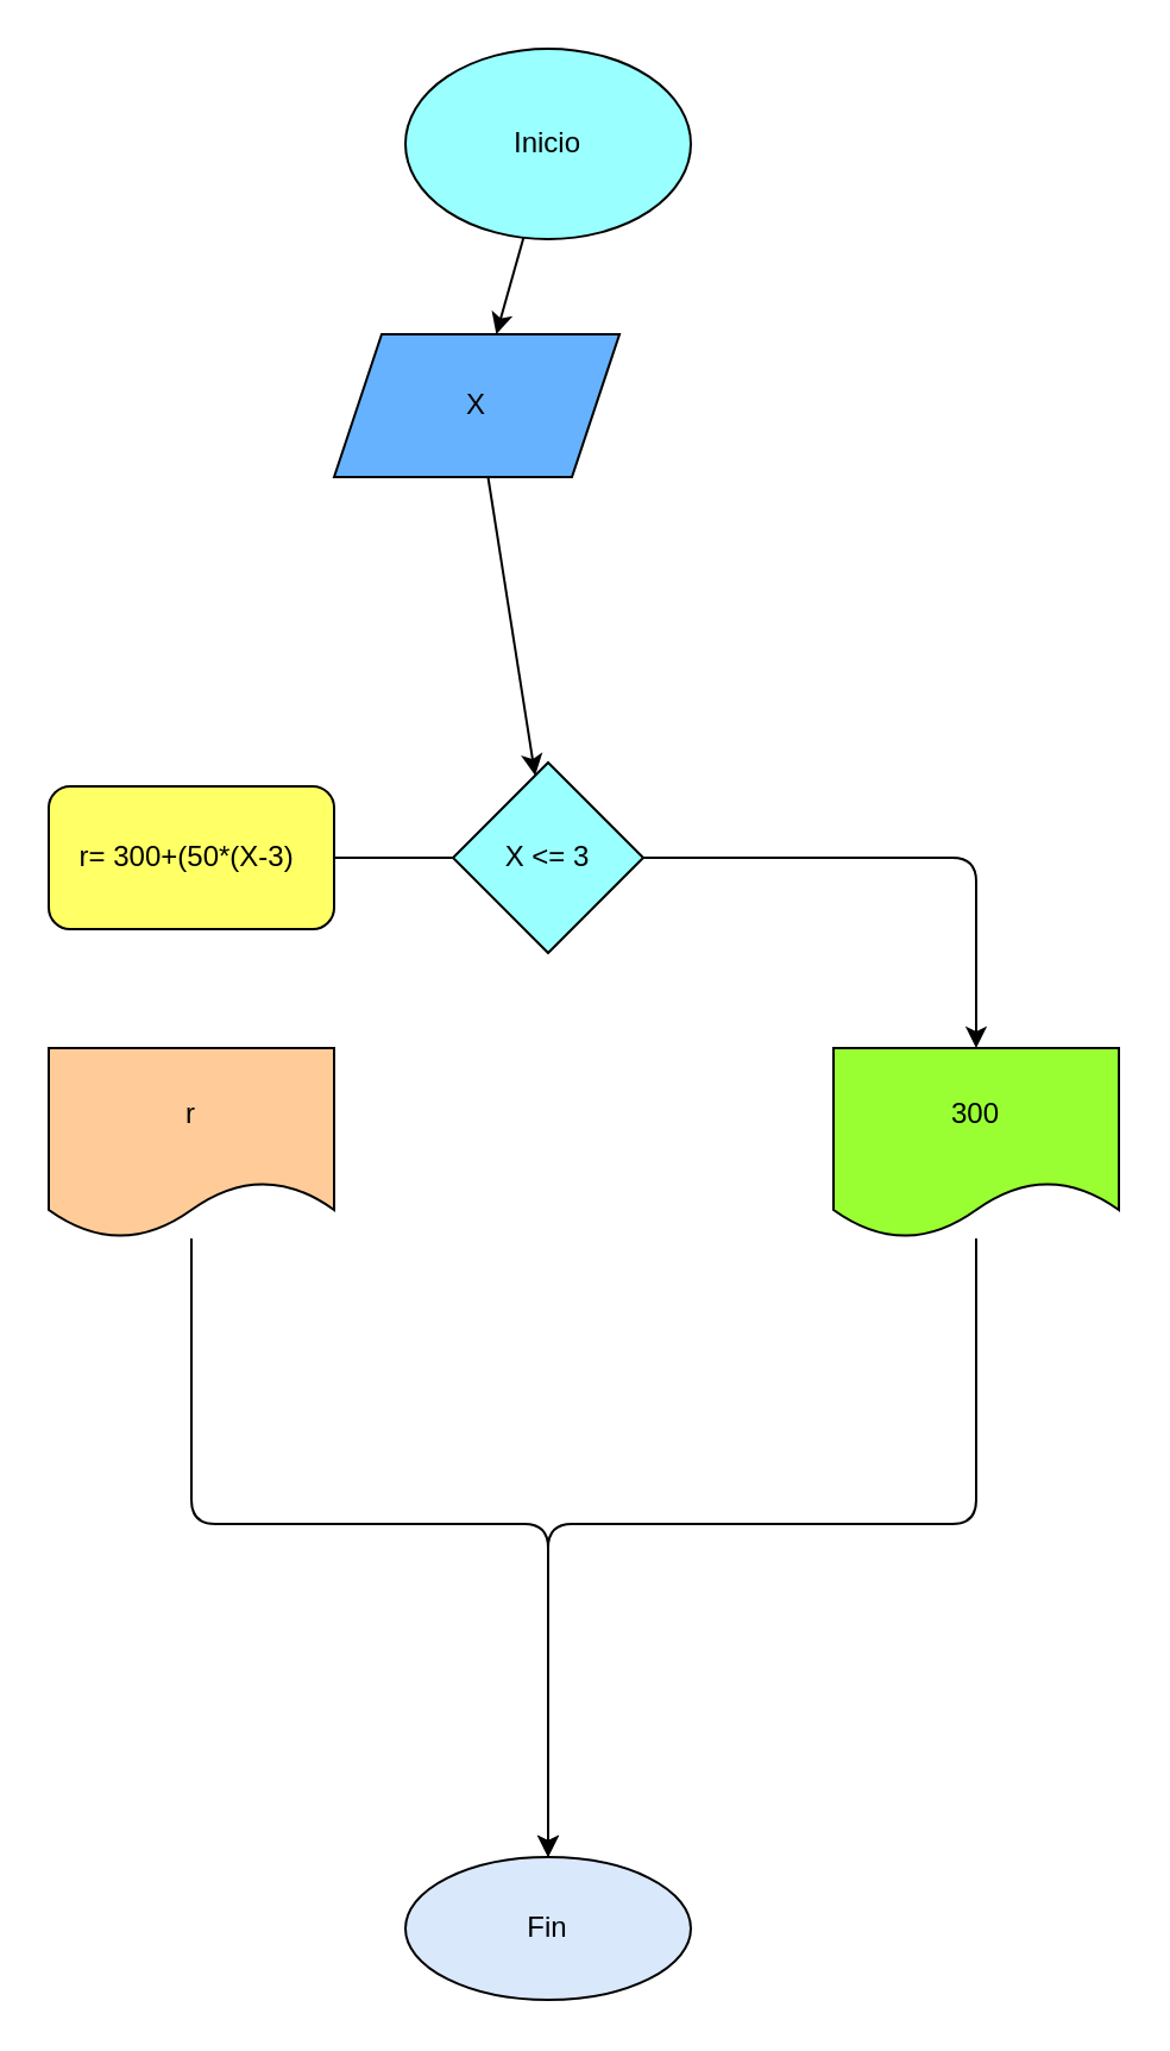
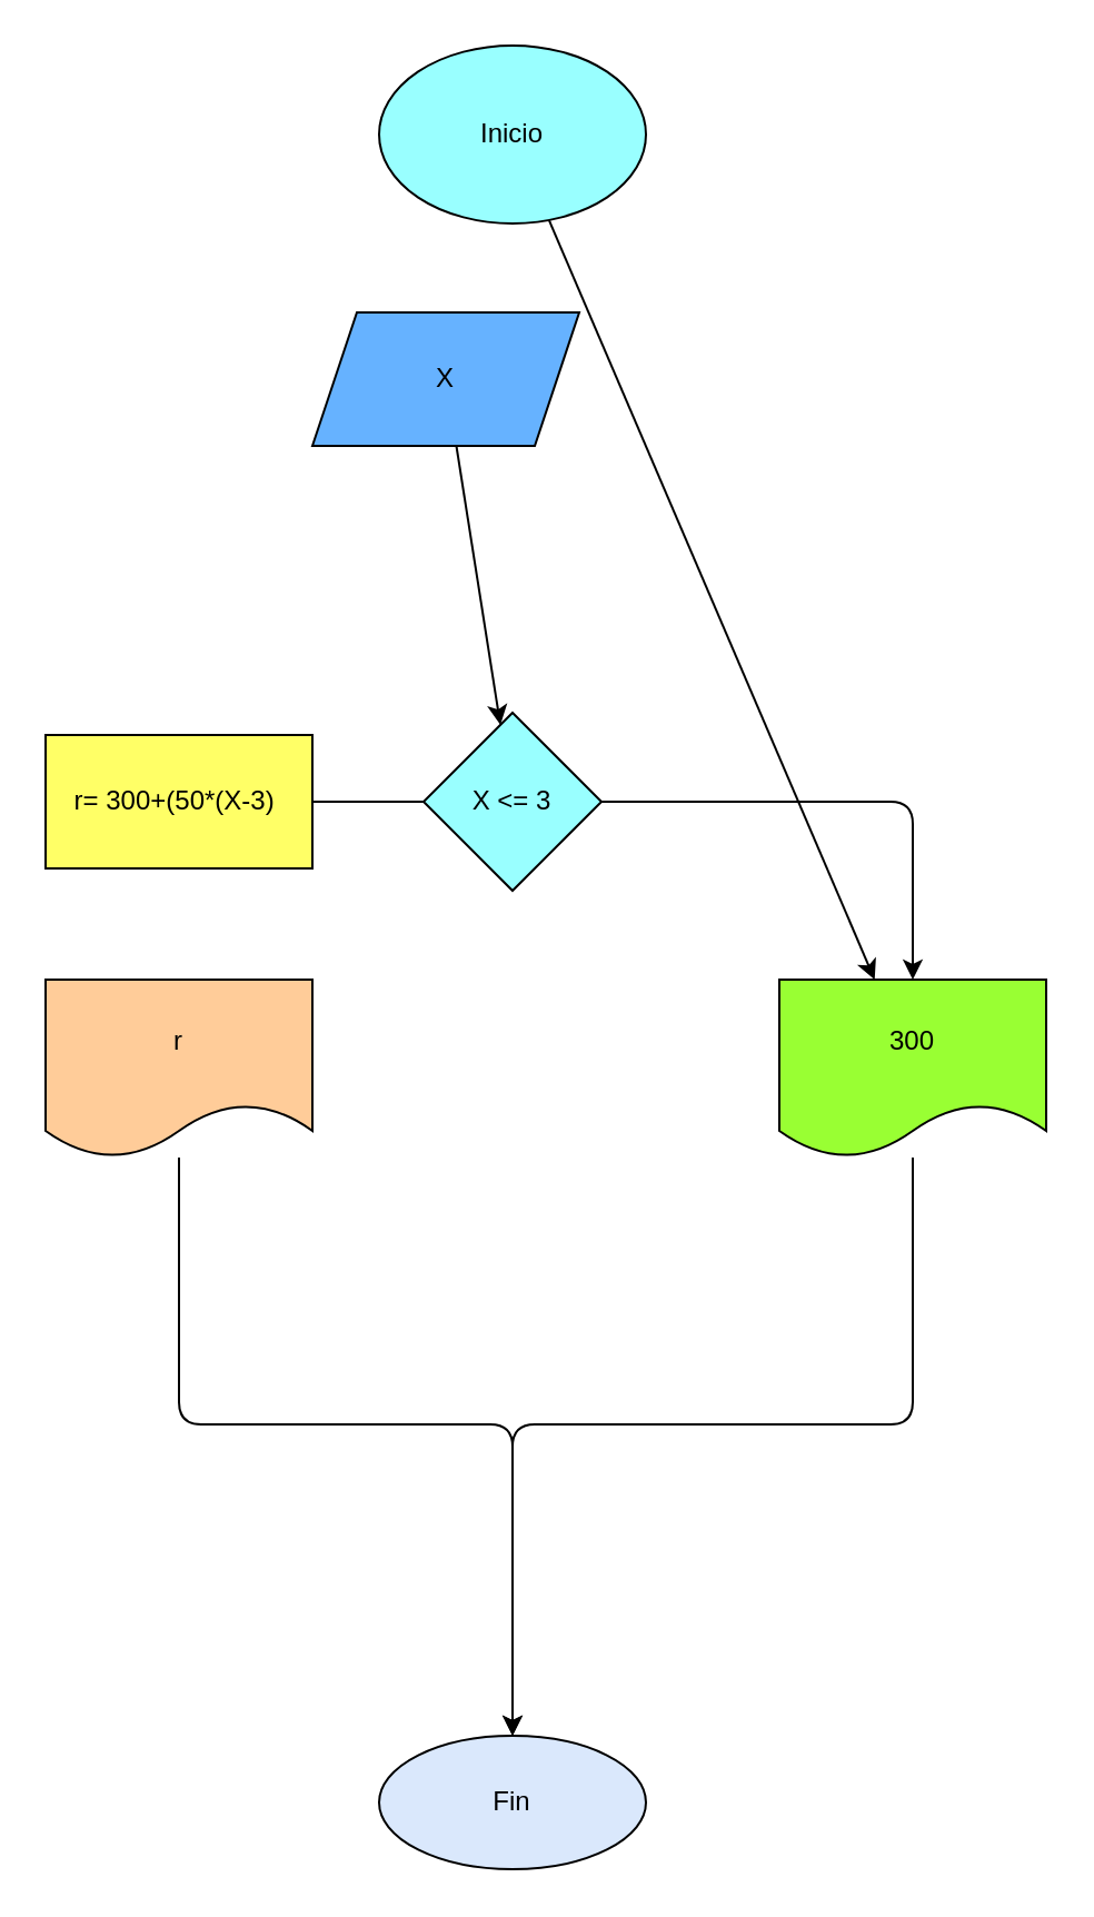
- <mxCell id="2" value="" style="edgeStyle=none;html=1;" edge="1" parent="1" source="3" target="5"><mxGeometry relative="1" as="geometry" /></mxCell>
+ <mxCell id="2" value="" style="edgeStyle=none;html=1;" edge="1" parent="1" source="3" target="11"><mxGeometry relative="1" as="geometry" /></mxCell>
- <mxCell id="9" value="r= 300+(50*(X-3)&amp;nbsp;" style="whiteSpace=wrap;html=1;fillColor=#FFFF66;rounded=1;" vertex="1" parent="1"><mxGeometry x="20" y="330" width="120" height="60" as="geometry" /></mxCell>
+ <mxCell id="9" value="r= 300+(50*(X-3)&amp;nbsp;" style="whiteSpace=wrap;html=1;fillColor=#FFFF66;" vertex="1" parent="1"><mxGeometry x="20" y="330" width="120" height="60" as="geometry" /></mxCell>
